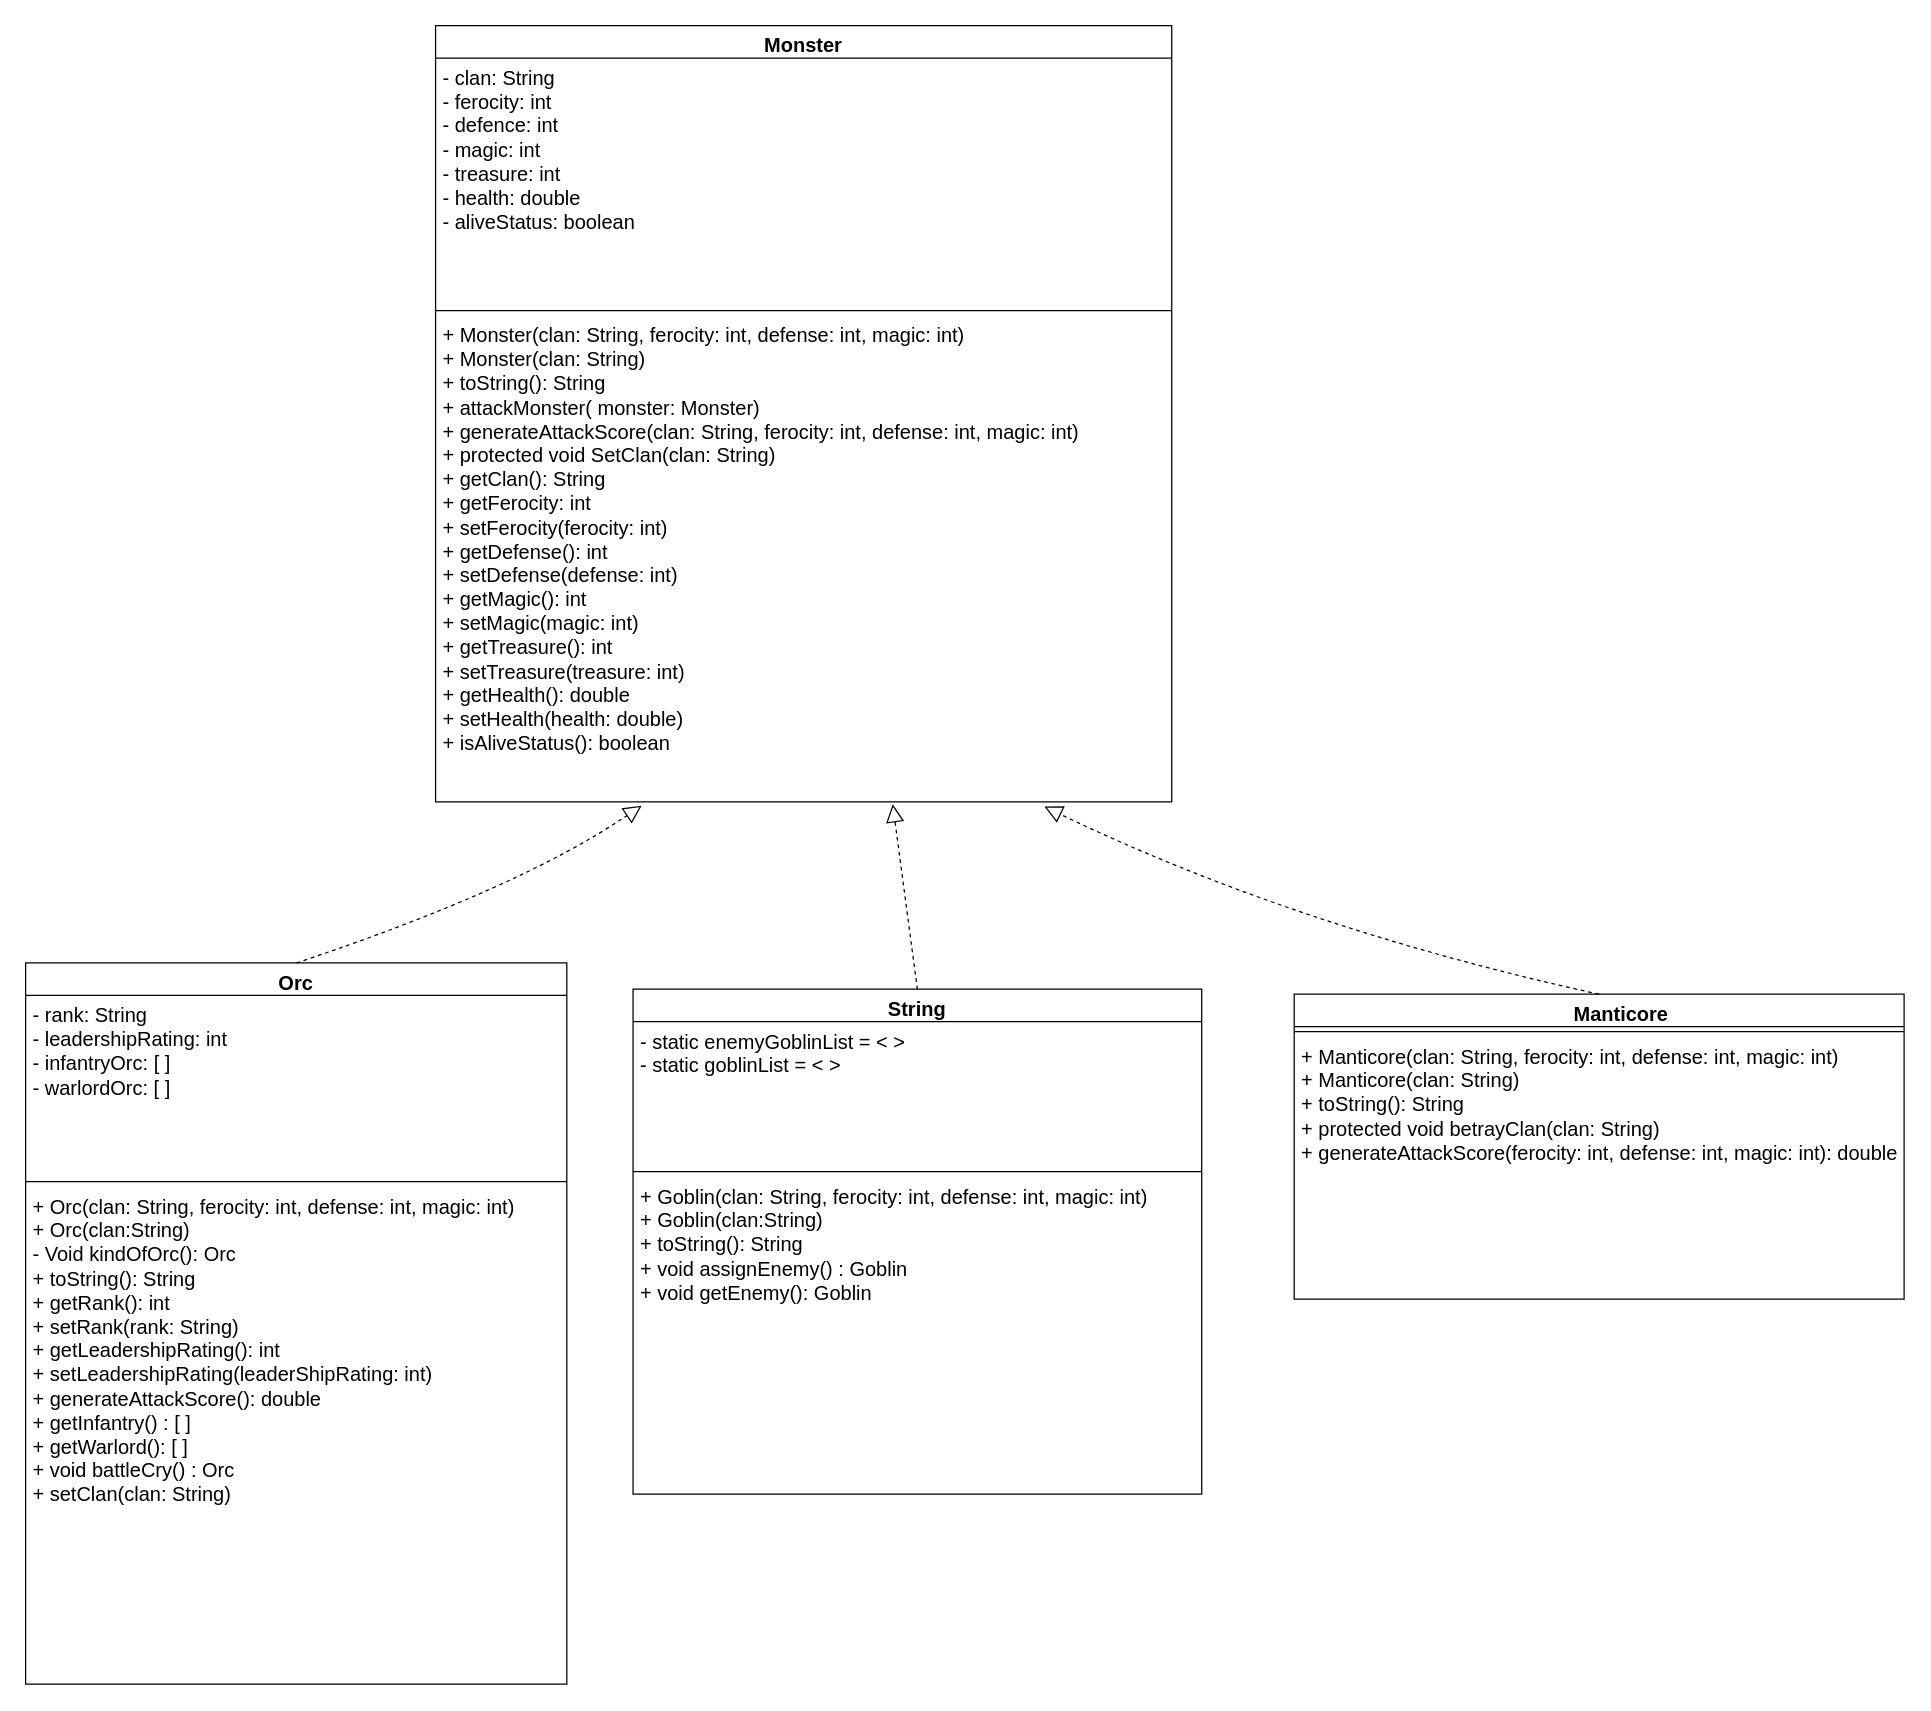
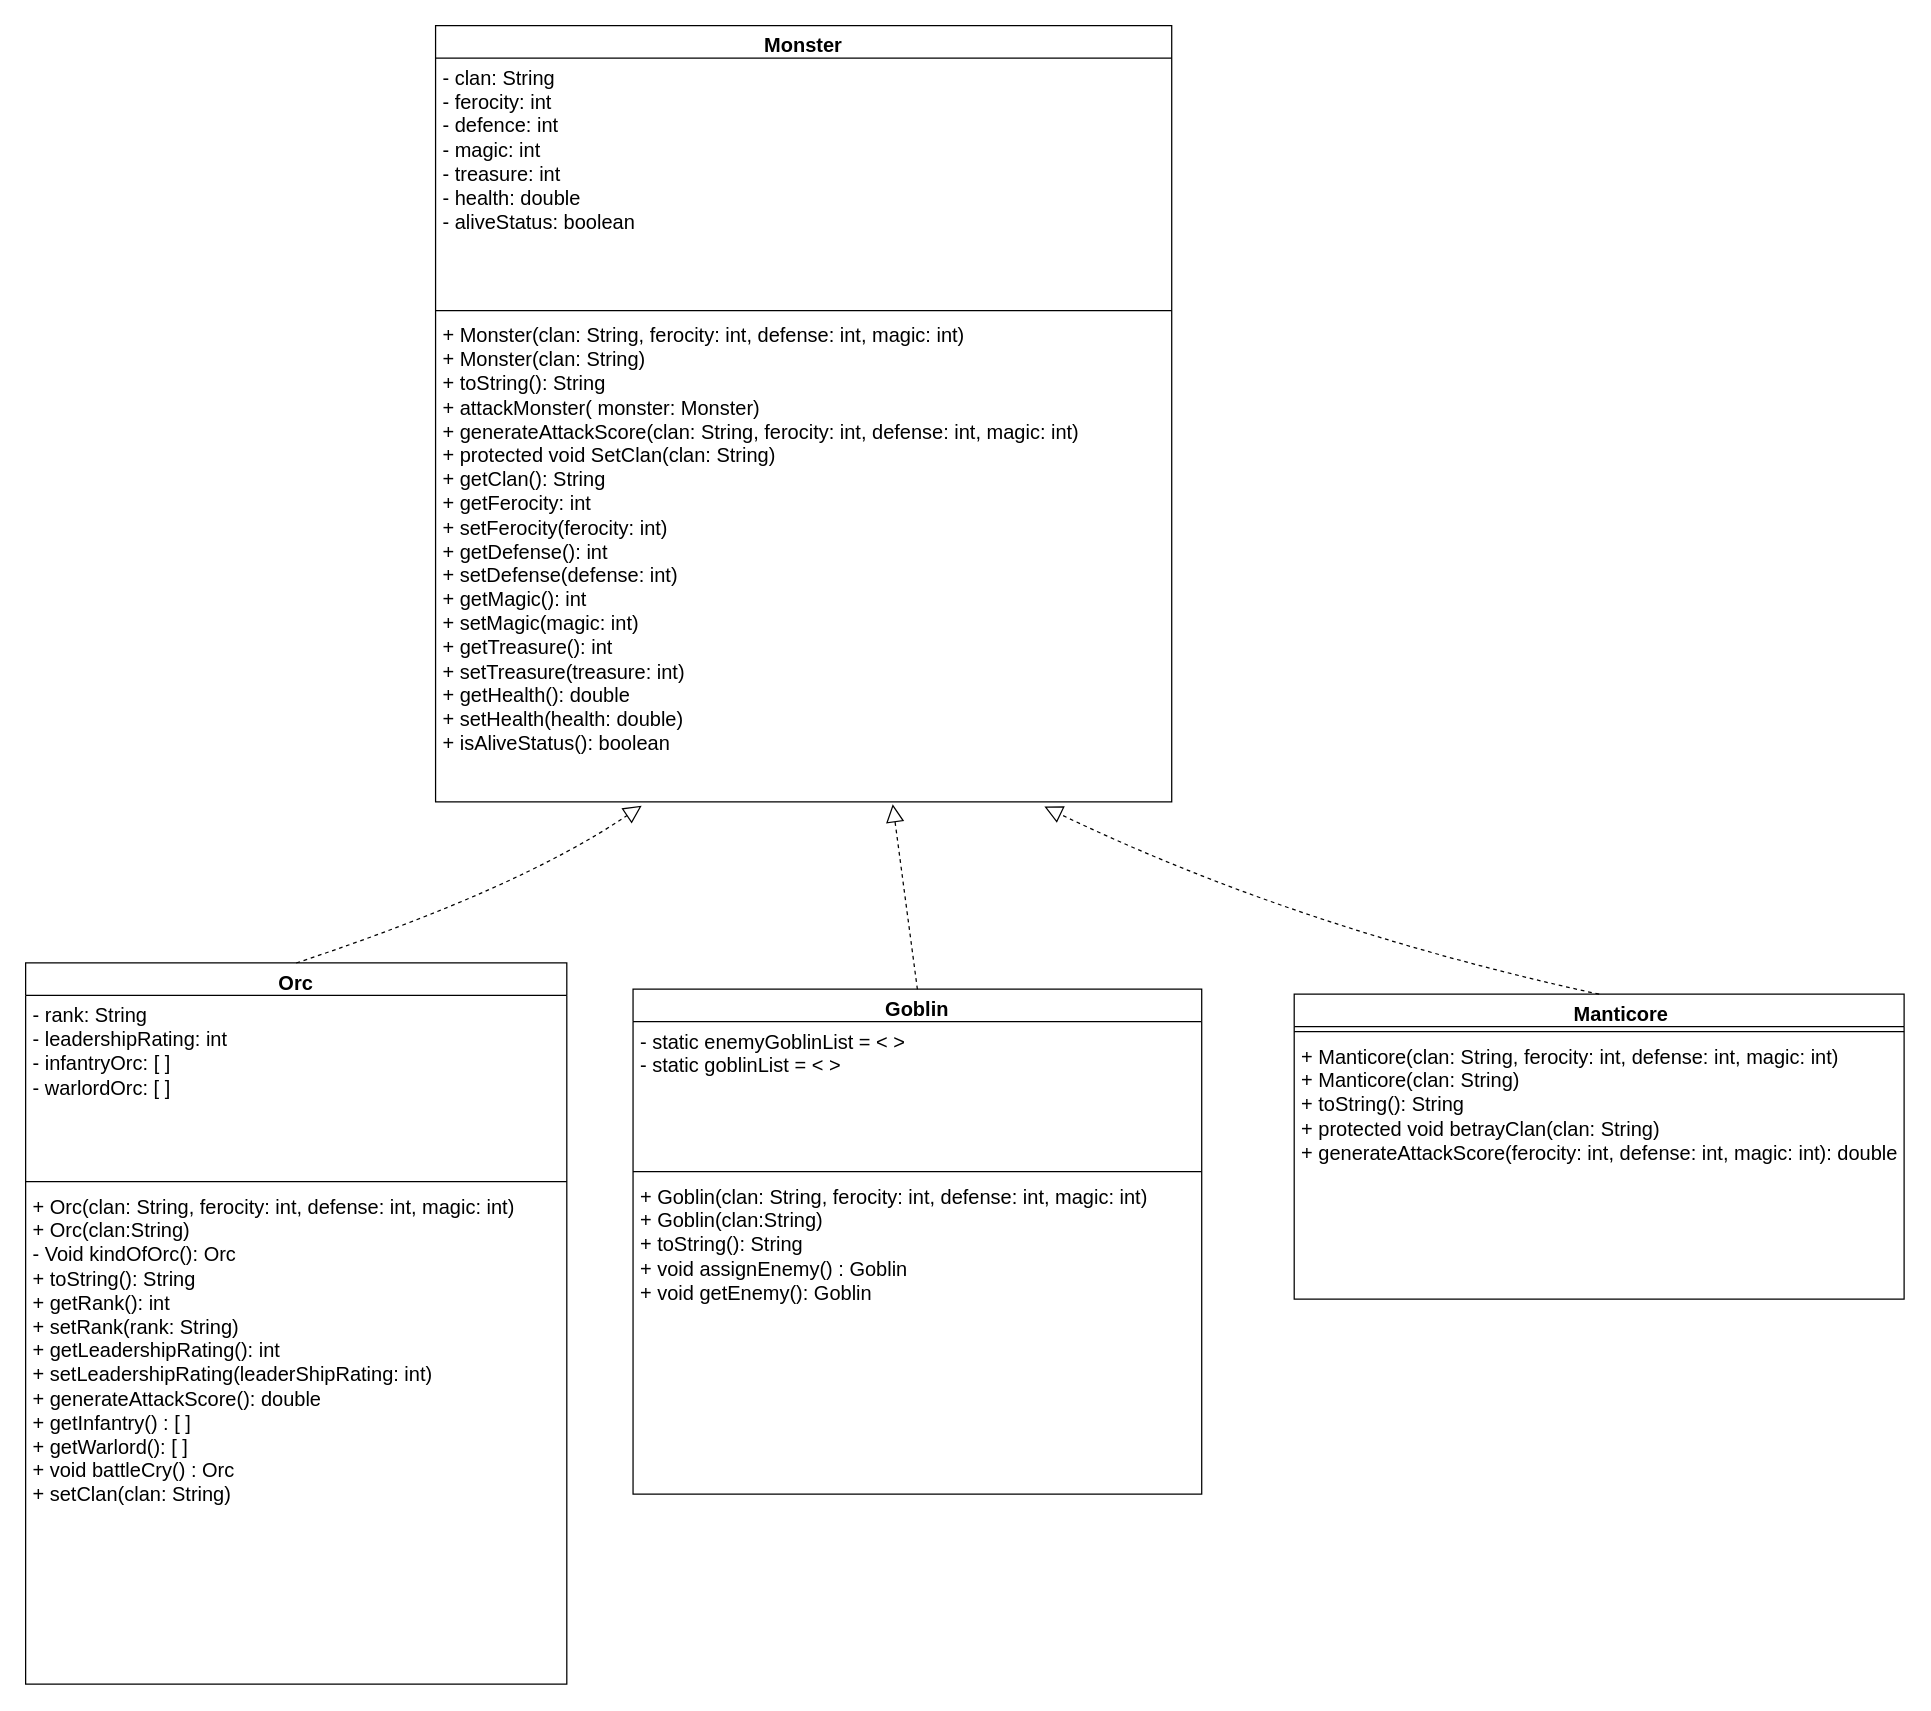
- <mxCell id="10" value="String" style="swimlane;fontStyle=1;align=center;verticalAlign=top;childLayout=stackLayout;horizontal=1;startSize=26;horizontalStack=0;resizeParent=1;resizeParentMax=0;resizeLast=0;collapsible=1;marginBottom=0;whiteSpace=wrap;html=1;fontSize=16;" vertex="1" parent="1"><mxGeometry x="506" y="791" width="455" height="404" as="geometry" /></mxCell>
+ <mxCell id="10" value="Goblin" style="swimlane;fontStyle=1;align=center;verticalAlign=top;childLayout=stackLayout;horizontal=1;startSize=26;horizontalStack=0;resizeParent=1;resizeParentMax=0;resizeLast=0;collapsible=1;marginBottom=0;whiteSpace=wrap;html=1;fontSize=16;" vertex="1" parent="1"><mxGeometry x="506" y="791" width="455" height="404" as="geometry" /></mxCell>
